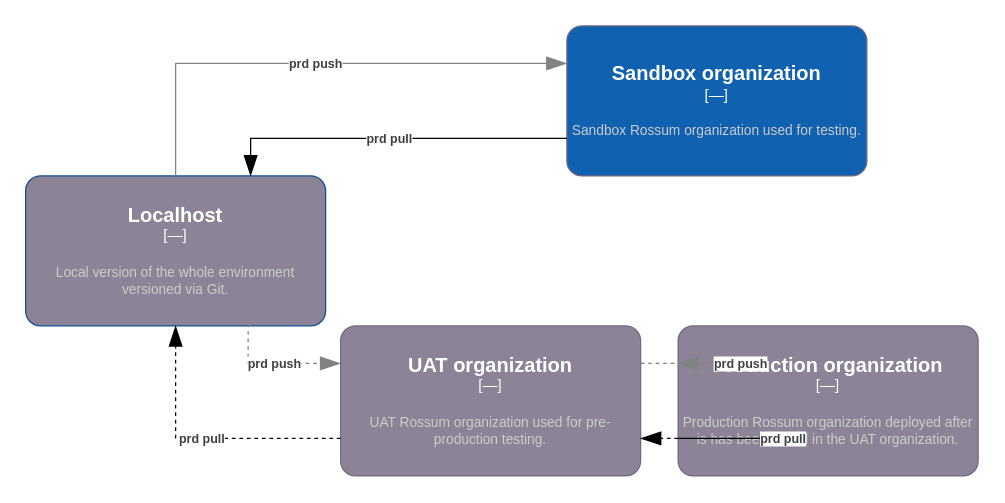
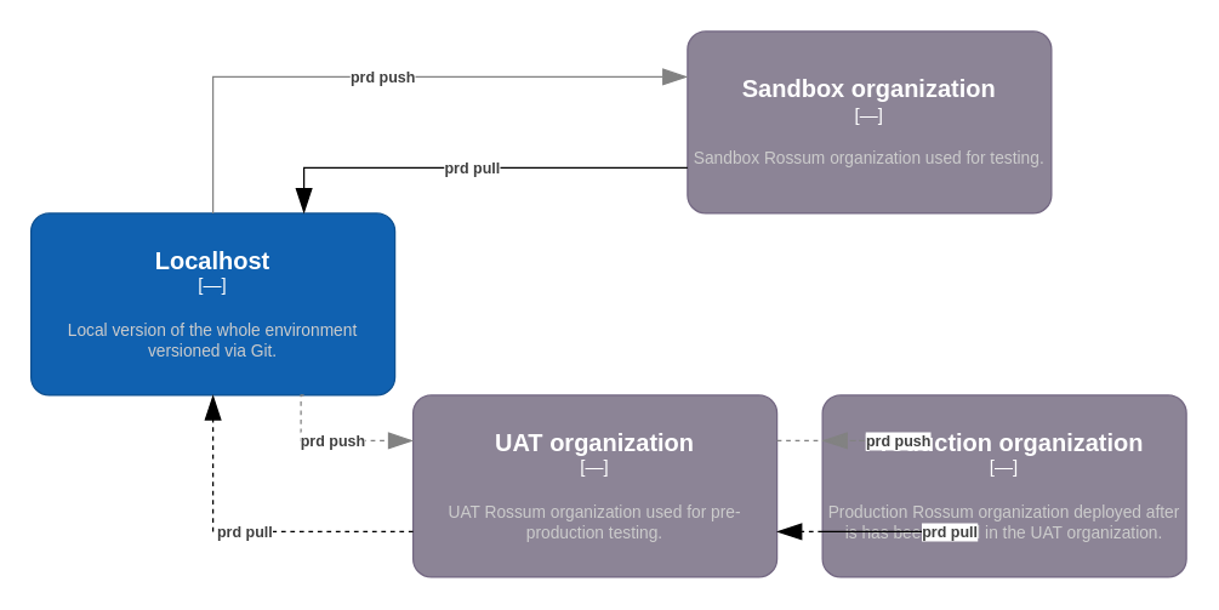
- <mxCell id="3" value="&lt;font style=&quot;font-size: 16px&quot;&gt;&lt;b&gt;Sandbox organization&lt;/b&gt;&lt;/font&gt;&lt;div&gt;[—]&lt;/div&gt;&lt;br&gt;&lt;div&gt;&lt;font style=&quot;font-size: 11px&quot;&gt;&lt;font color=&quot;#cccccc&quot;&gt;Sandbox Rossum organization used for testing.&lt;/font&gt;&lt;/div&gt;" style="rounded=1;whiteSpace=wrap;html=1;labelBackgroundColor=none;fillColor=#1061b0;fontColor=#ffffff;align=center;arcSize=10;strokeColor=#736782;metaEdit=1;resizable=0;points=[[0.25,0,0],[0.5,0,0],[0.75,0,0],[1,0.25,0],[1,0.5,0],[1,0.75,0],[0.75,1,0],[0.5,1,0],[0.25,1,0],[0,0.75,0],[0,0.5,0],[0,0.25,0]];" parent="1" vertex="1"><mxGeometry x="453" y="20" width="240" height="120" as="geometry" /></mxCell>
+ <mxCell id="3" value="&lt;font style=&quot;font-size: 16px&quot;&gt;&lt;b&gt;Sandbox organization&lt;/b&gt;&lt;/font&gt;&lt;div&gt;[—]&lt;/div&gt;&lt;br&gt;&lt;div&gt;&lt;font style=&quot;font-size: 11px&quot;&gt;&lt;font color=&quot;#cccccc&quot;&gt;Sandbox Rossum organization used for testing.&lt;/font&gt;&lt;/div&gt;" style="rounded=1;whiteSpace=wrap;html=1;labelBackgroundColor=none;fillColor=#8C8496;fontColor=#ffffff;align=center;arcSize=10;strokeColor=#736782;metaEdit=1;resizable=0;points=[[0.25,0,0],[0.5,0,0],[0.75,0,0],[1,0.25,0],[1,0.5,0],[1,0.75,0],[0.75,1,0],[0.5,1,0],[0.25,1,0],[0,0.75,0],[0,0.5,0],[0,0.25,0]];" parent="1" vertex="1"><mxGeometry x="453" y="20" width="240" height="120" as="geometry" /></mxCell>
- <mxCell id="2" value="&lt;font style=&quot;font-size: 16px&quot;&gt;&lt;b&gt;Localhost&lt;/b&gt;&lt;/font&gt;&lt;div&gt;[—]&lt;/div&gt;&lt;br&gt;&lt;div&gt;&lt;font style=&quot;font-size: 11px&quot;&gt;&lt;font color=&quot;#cccccc&quot;&gt;Local version of the whole environment versioned via Git.&lt;/font&gt;&lt;/div&gt;" style="rounded=1;whiteSpace=wrap;html=1;labelBackgroundColor=none;fillColor=#8c8496;fontColor=#ffffff;align=center;arcSize=10;strokeColor=#0D5091;metaEdit=1;resizable=0;points=[[0.25,0,0],[0.5,0,0],[0.75,0,0],[1,0.25,0],[1,0.5,0],[1,0.75,0],[0.75,1,0],[0.5,1,0],[0.25,1,0],[0,0.75,0],[0,0.5,0],[0,0.25,0]];" parent="1" vertex="1"><mxGeometry x="20" y="140" width="240" height="120" as="geometry" /></mxCell>
+ <mxCell id="2" value="&lt;font style=&quot;font-size: 16px&quot;&gt;&lt;b&gt;Localhost&lt;/b&gt;&lt;/font&gt;&lt;div&gt;[—]&lt;/div&gt;&lt;br&gt;&lt;div&gt;&lt;font style=&quot;font-size: 11px&quot;&gt;&lt;font color=&quot;#cccccc&quot;&gt;Local version of the whole environment versioned via Git.&lt;/font&gt;&lt;/div&gt;" style="rounded=1;whiteSpace=wrap;html=1;labelBackgroundColor=none;fillColor=#1061B0;fontColor=#ffffff;align=center;arcSize=10;strokeColor=#0D5091;metaEdit=1;resizable=0;points=[[0.25,0,0],[0.5,0,0],[0.75,0,0],[1,0.25,0],[1,0.5,0],[1,0.75,0],[0.75,1,0],[0.5,1,0],[0.25,1,0],[0,0.75,0],[0,0.5,0],[0,0.25,0]];" parent="1" vertex="1"><mxGeometry x="20" y="140" width="240" height="120" as="geometry" /></mxCell>
